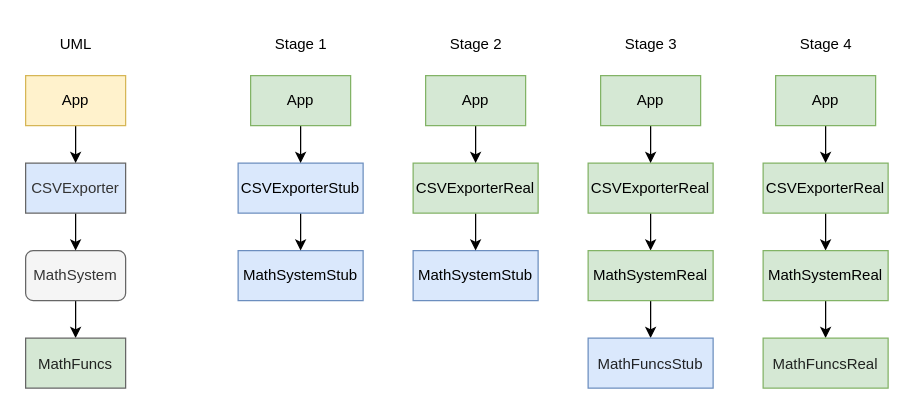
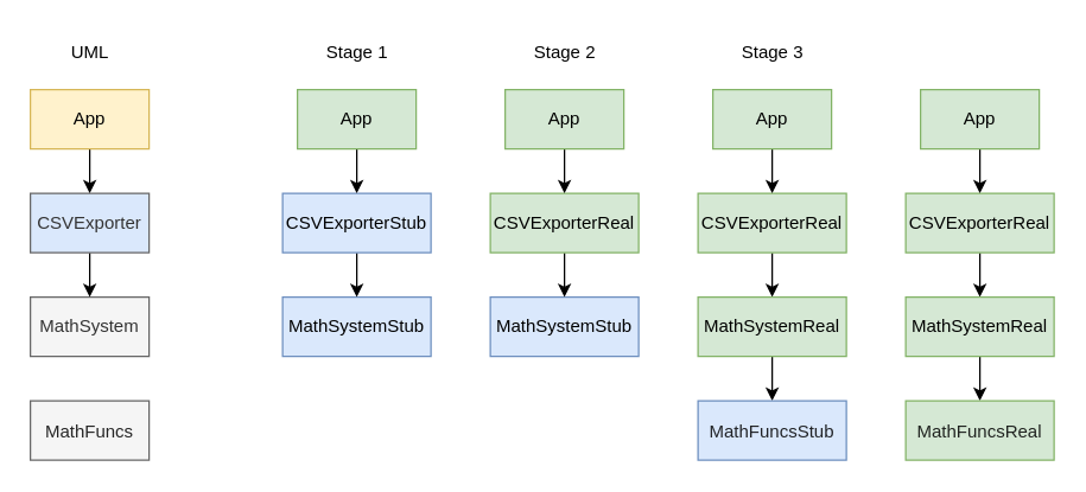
- <mxCell id="33" value="Stage 4" style="text;html=1;align=center;verticalAlign=middle;resizable=0;points=[];autosize=1;strokeColor=none;fillColor=none;" vertex="1" parent="1"><mxGeometry x="630" y="20" width="60" height="30" as="geometry" /></mxCell>
- <mxCell id="3" value="MathSystem" style="whiteSpace=wrap;html=1;fillColor=#f5f5f5;strokeColor=#666666;fontColor=#333333;rounded=1;" parent="1" vertex="1"><mxGeometry x="20" y="200" width="80" height="40" as="geometry" /></mxCell>
+ <mxCell id="3" value="MathSystem" style="rounded=0;whiteSpace=wrap;html=1;fillColor=#f5f5f5;strokeColor=#666666;fontColor=#333333;" parent="1" vertex="1"><mxGeometry x="20" y="200" width="80" height="40" as="geometry" /></mxCell>
- <mxCell id="2" style="edgeStyle=orthogonalEdgeStyle;rounded=0;orthogonalLoop=1;jettySize=auto;html=1;exitX=0.5;exitY=1;exitDx=0;exitDy=0;entryX=0.5;entryY=0;entryDx=0;entryDy=0;" parent="1" source="3" target="4" edge="1"><mxGeometry relative="1" as="geometry" /></mxCell>
- <mxCell id="4" value="&lt;p style=&quot;margin: 0px; font-variant-numeric: normal; font-variant-east-asian: normal; font-variant-alternates: normal; font-size-adjust: none; font-kerning: auto; font-optical-sizing: auto; font-feature-settings: normal; font-variation-settings: normal; font-variant-position: normal; font-stretch: normal; line-height: normal; color: rgba(0, 0, 0, 0.85); text-align: start;&quot; class=&quot;p1&quot;&gt;&lt;font style=&quot;font-size: 12px;&quot; face=&quot;Helvetica&quot;&gt;MathFuncs&lt;/font&gt;&lt;/p&gt;" style="rounded=0;whiteSpace=wrap;html=1;fillColor=#d5e8d4;fontColor=#333333;strokeColor=#666666;" parent="1" vertex="1"><mxGeometry x="20" y="270" width="80" height="40" as="geometry" /></mxCell>
+ <mxCell id="4" value="&lt;p style=&quot;margin: 0px; font-variant-numeric: normal; font-variant-east-asian: normal; font-variant-alternates: normal; font-size-adjust: none; font-kerning: auto; font-optical-sizing: auto; font-feature-settings: normal; font-variation-settings: normal; font-variant-position: normal; font-stretch: normal; line-height: normal; color: rgba(0, 0, 0, 0.85); text-align: start;&quot; class=&quot;p1&quot;&gt;&lt;font style=&quot;font-size: 12px;&quot; face=&quot;Helvetica&quot;&gt;MathFuncs&lt;/font&gt;&lt;/p&gt;" style="rounded=0;whiteSpace=wrap;html=1;fillColor=#f5f5f5;fontColor=#333333;strokeColor=#666666;" parent="1" vertex="1"><mxGeometry x="20" y="270" width="80" height="40" as="geometry" /></mxCell>
